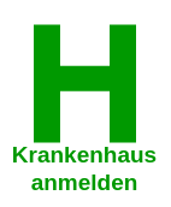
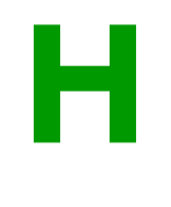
- <mxCell id="2" value="Krankenhaus&lt;br&gt;anmelden" style="text;html=1;strokeColor=none;fillColor=none;align=center;verticalAlign=middle;whiteSpace=wrap;rounded=0;fontColor=#009900;fontSize=19;fontStyle=1" vertex="1" parent="1"><mxGeometry x="20" y="130" width="100" height="20" as="geometry" /></mxCell>
